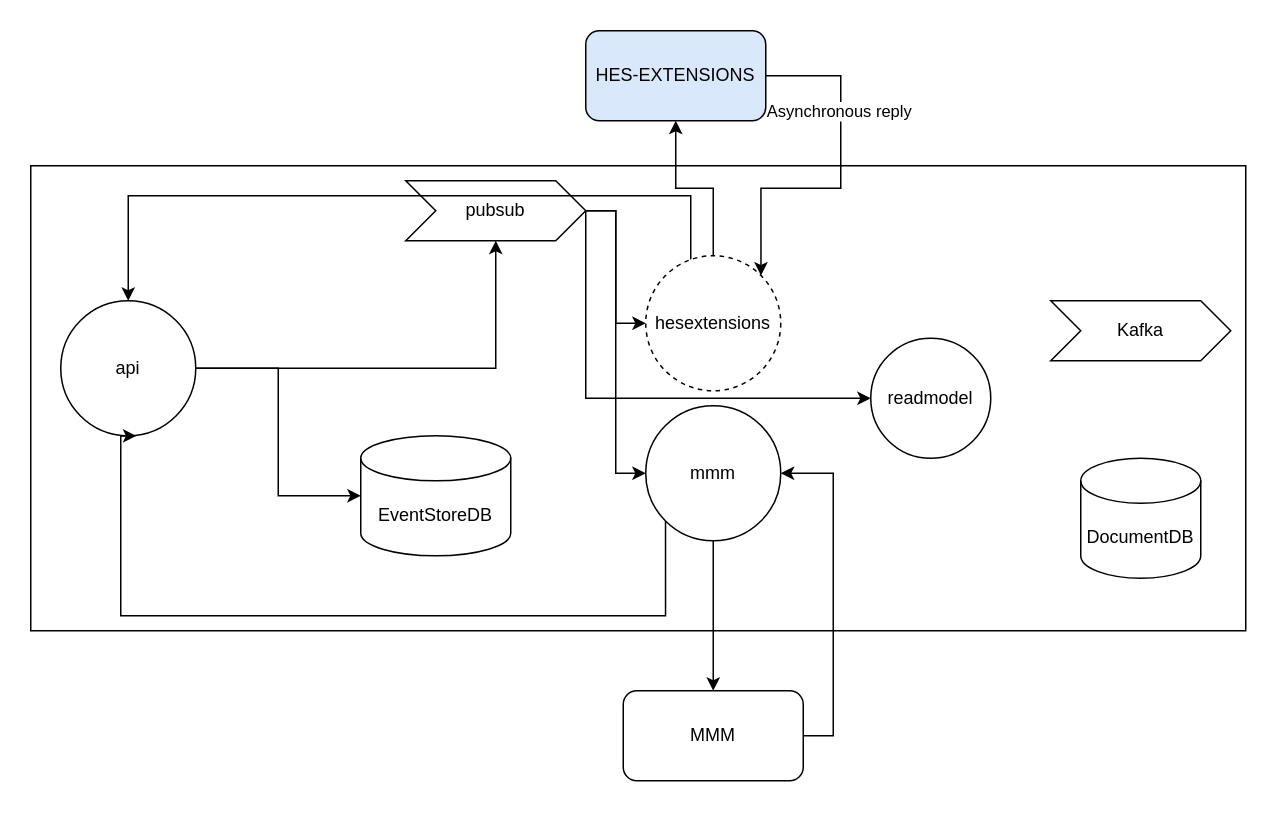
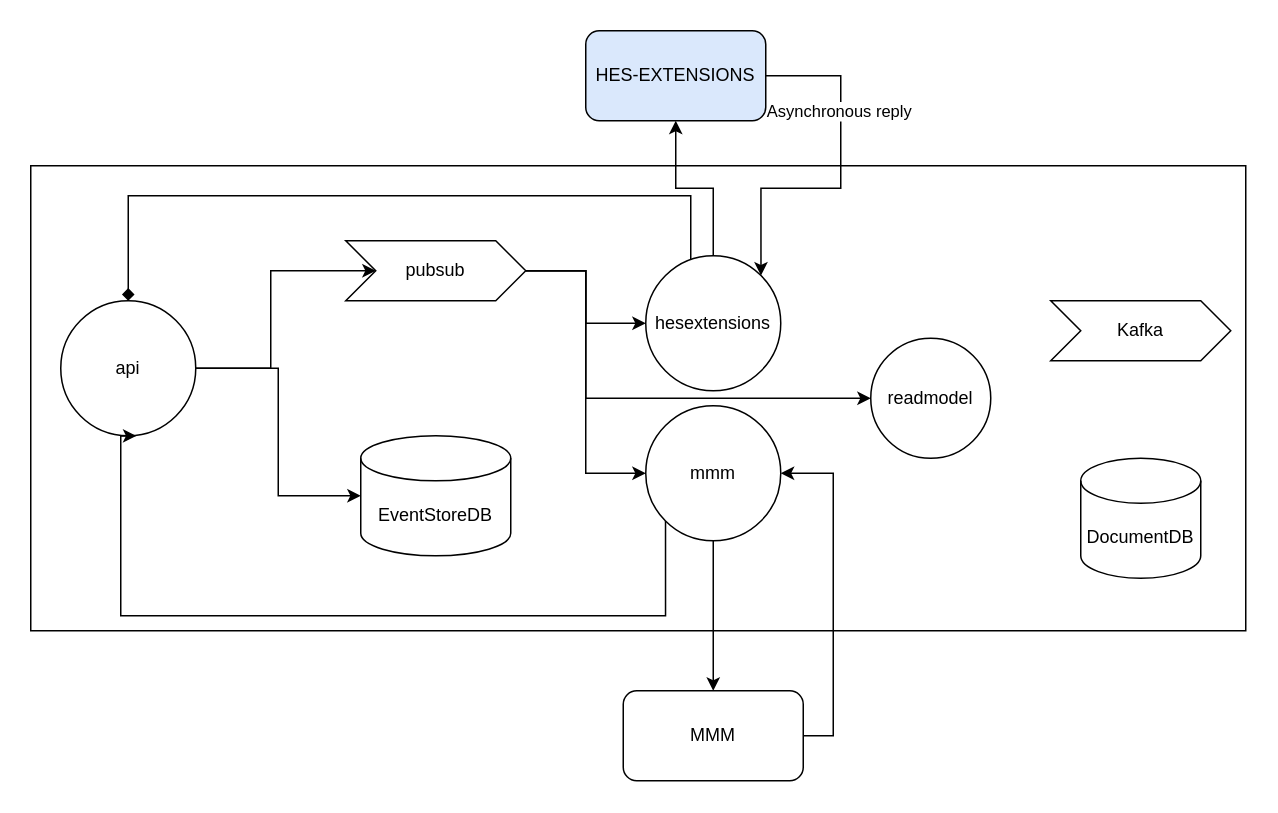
- <mxCell id="10" value="pubsub" style="shape=step;perimeter=stepPerimeter;whiteSpace=wrap;html=1;fixedSize=1;" vertex="1" parent="1"><mxGeometry x="270" y="120" width="120" height="40" as="geometry" /></mxCell>
+ <mxCell id="10" value="pubsub" style="shape=step;perimeter=stepPerimeter;whiteSpace=wrap;html=1;fixedSize=1;" vertex="1" parent="1"><mxGeometry x="230" y="160" width="120" height="40" as="geometry" /></mxCell>
- <mxCell id="12" style="edgeStyle=orthogonalEdgeStyle;rounded=0;orthogonalLoop=1;jettySize=auto;html=1;entryX=0.5;entryY=0;entryDx=0;entryDy=0;" edge="1" parent="1" source="13" target="5"><mxGeometry relative="1" as="geometry"><Array as="points"><mxPoint x="460" y="130" /><mxPoint x="85" y="130" /></Array></mxGeometry></mxCell>
+ <mxCell id="12" style="edgeStyle=orthogonalEdgeStyle;rounded=0;orthogonalLoop=1;jettySize=auto;html=1;entryX=0.5;entryY=0;entryDx=0;entryDy=0;endArrow=diamond;" edge="1" parent="1" source="13" target="5"><mxGeometry relative="1" as="geometry"><Array as="points"><mxPoint x="460" y="130" /><mxPoint x="85" y="130" /></Array></mxGeometry></mxCell>
- <mxCell id="13" value="hesextensions" style="ellipse;whiteSpace=wrap;html=1;aspect=fixed;dashed=1;" vertex="1" parent="1"><mxGeometry x="430" y="170" width="90" height="90" as="geometry" /></mxCell>
+ <mxCell id="13" value="hesextensions" style="ellipse;whiteSpace=wrap;html=1;aspect=fixed;" vertex="1" parent="1"><mxGeometry x="430" y="170" width="90" height="90" as="geometry" /></mxCell>
